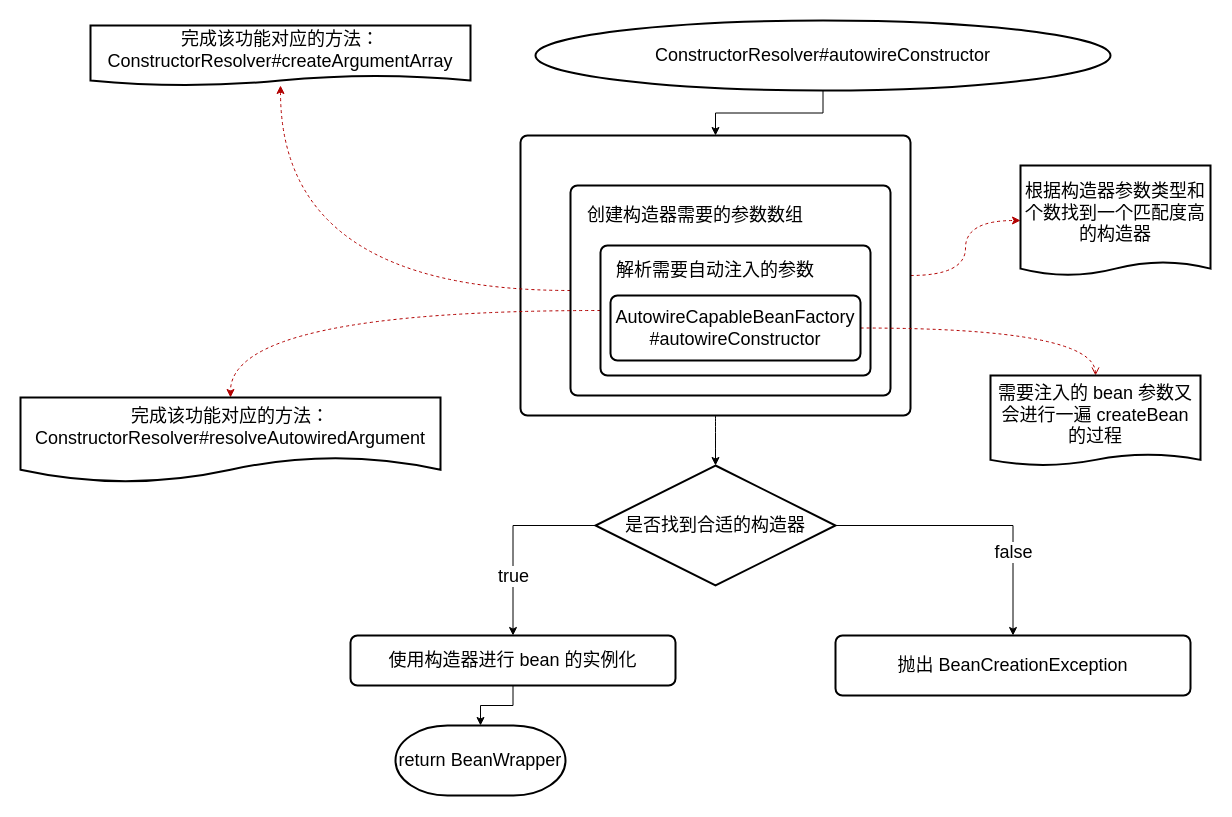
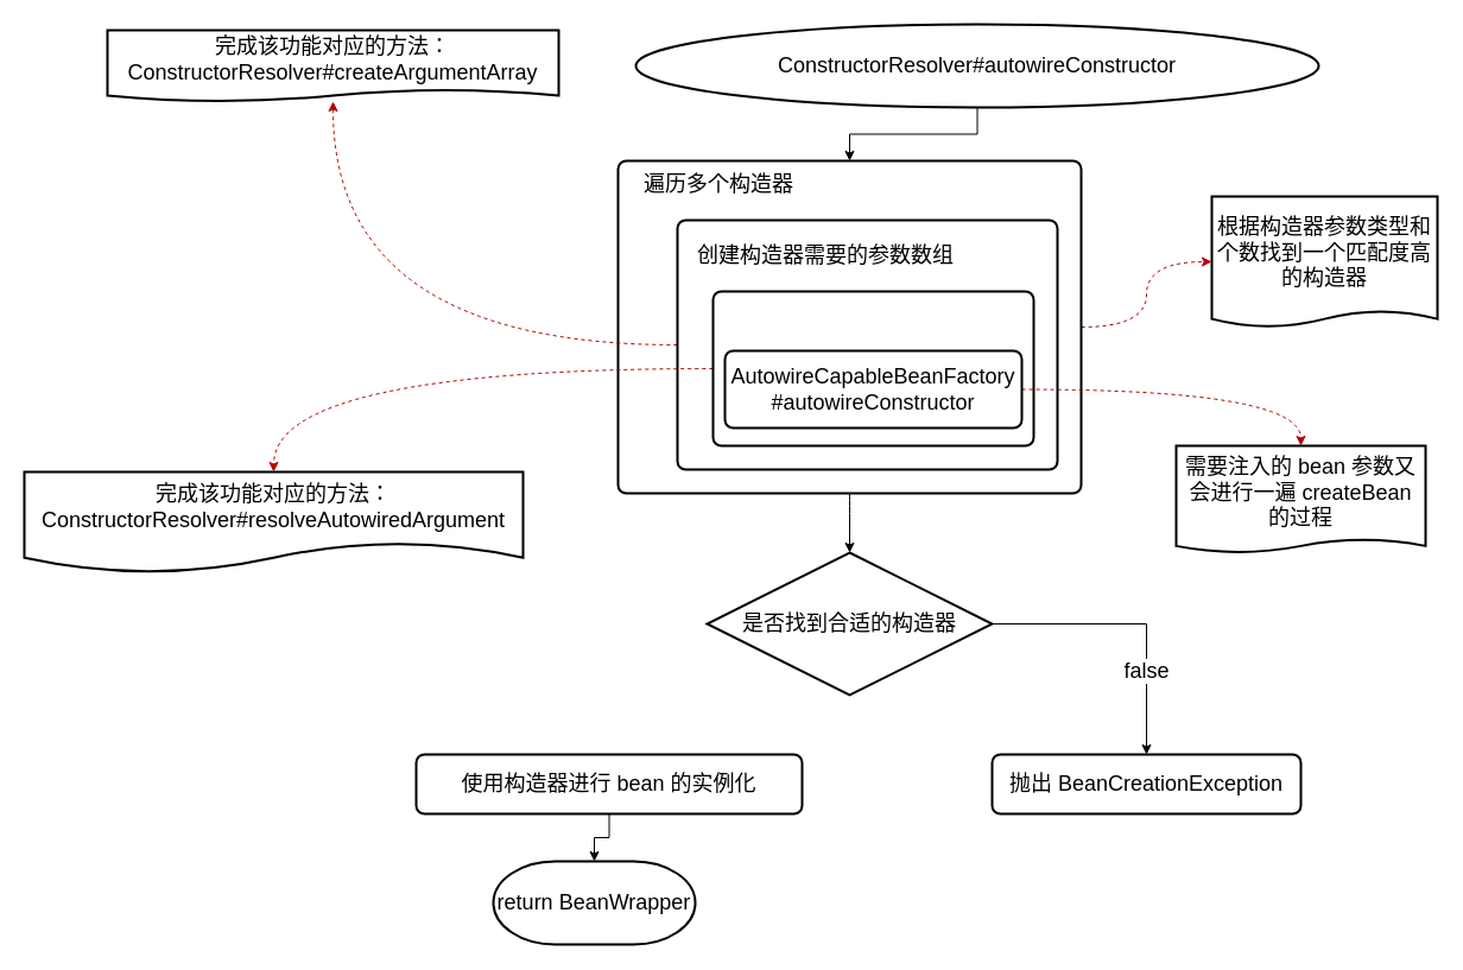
+ <mxCell id="9" value="遍历多个构造器" style="text;html=1;strokeColor=none;fillColor=none;align=center;verticalAlign=middle;whiteSpace=wrap;rounded=0;fontSize=18;" vertex="1" parent="1"><mxGeometry x="530" y="135" width="150" height="40" as="geometry" /></mxCell>
- <mxCell id="15" value="解析需要自动注入的参数" style="text;html=1;strokeColor=none;fillColor=none;align=center;verticalAlign=middle;whiteSpace=wrap;rounded=0;fontSize=18;" vertex="1" parent="1"><mxGeometry x="610" y="255" width="210" height="30" as="geometry" /></mxCell>
- <mxCell id="16" value="" style="edgeStyle=orthogonalEdgeStyle;orthogonalLoop=1;jettySize=auto;html=1;fontSize=18;curved=1;dashed=1;fillColor=#e51400;strokeColor=#B20000;endArrow=open;" edge="1" parent="1" source="17" target="18"><mxGeometry relative="1" as="geometry" /></mxCell>
+ <mxCell id="16" value="" style="edgeStyle=orthogonalEdgeStyle;orthogonalLoop=1;jettySize=auto;html=1;fontSize=18;curved=1;dashed=1;fillColor=#e51400;strokeColor=#B20000;" edge="1" parent="1" source="17" target="18"><mxGeometry relative="1" as="geometry" /></mxCell>
- <mxCell id="20" value="true" style="edgeStyle=orthogonalEdgeStyle;orthogonalLoop=1;jettySize=auto;html=1;fontSize=18;rounded=0;exitX=0;exitY=0.5;exitDx=0;exitDy=0;exitPerimeter=0;" edge="1" parent="1" source="22" target="24"><mxGeometry x="0.378" relative="1" as="geometry"><mxPoint as="offset" /></mxGeometry></mxCell>
- <mxCell id="25" value="抛出&amp;nbsp;BeanCreationException" style="rounded=1;whiteSpace=wrap;html=1;absoluteArcSize=1;arcSize=14;strokeWidth=2;fontSize=18;" vertex="1" parent="1"><mxGeometry x="835" y="635" width="355" height="60" as="geometry" /></mxCell>
+ <mxCell id="25" value="抛出&amp;nbsp;BeanCreationException" style="rounded=1;whiteSpace=wrap;html=1;absoluteArcSize=1;arcSize=14;strokeWidth=2;fontSize=18;" vertex="1" parent="1"><mxGeometry x="835" y="635" width="260" height="50" as="geometry" /></mxCell>
- <mxCell id="26" value="return&amp;nbsp;BeanWrapper" style="strokeWidth=2;html=1;shape=mxgraph.flowchart.terminator;whiteSpace=wrap;fontSize=18;" vertex="1" parent="1"><mxGeometry x="395" y="725" width="170" height="70" as="geometry" /></mxCell>
+ <mxCell id="26" value="return&amp;nbsp;BeanWrapper" style="strokeWidth=2;html=1;shape=mxgraph.flowchart.terminator;whiteSpace=wrap;fontSize=18;" vertex="1" parent="1"><mxGeometry x="415" y="725" width="170" height="70" as="geometry" /></mxCell>
